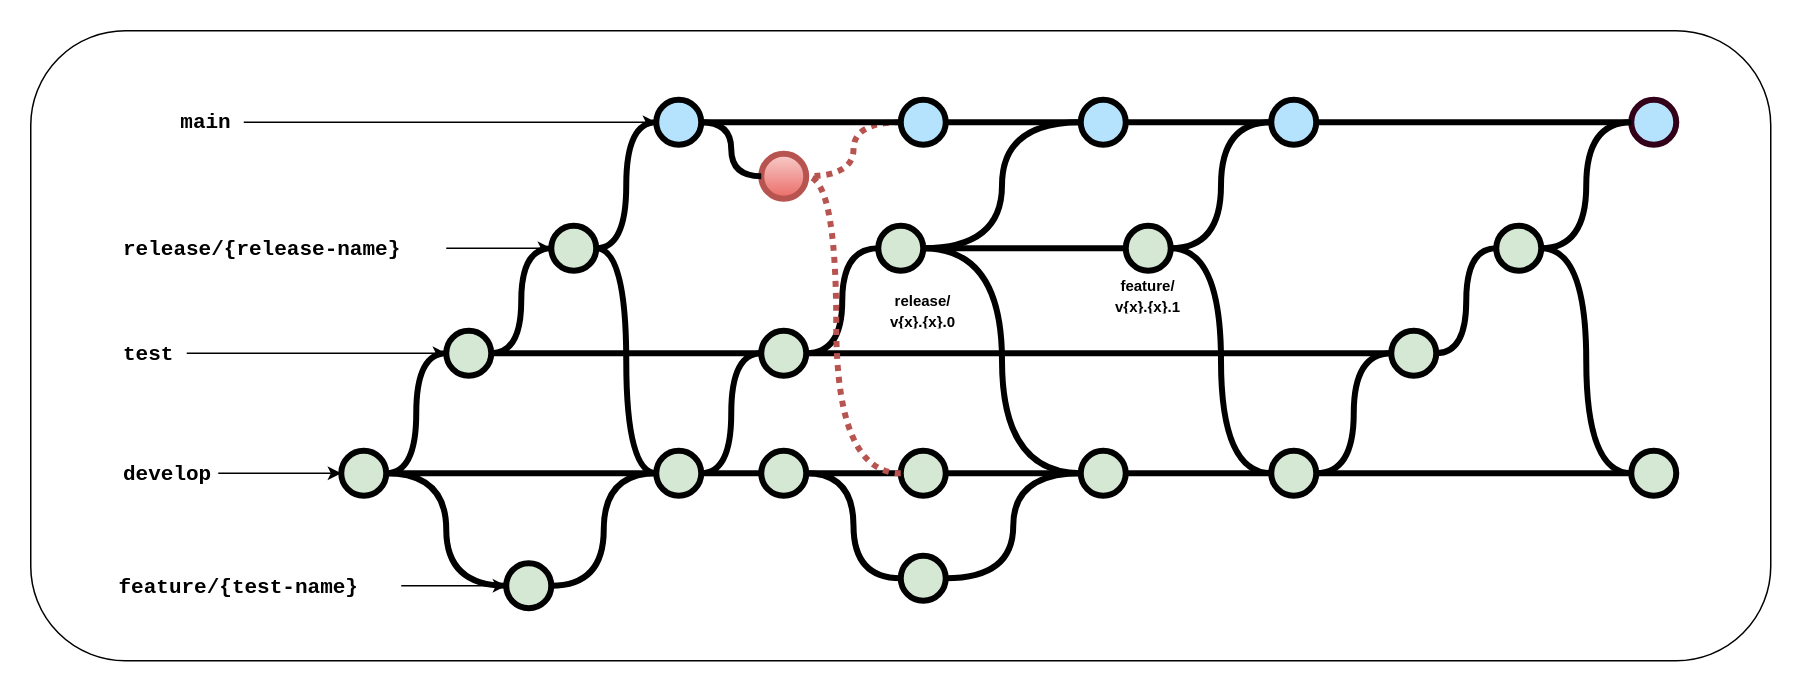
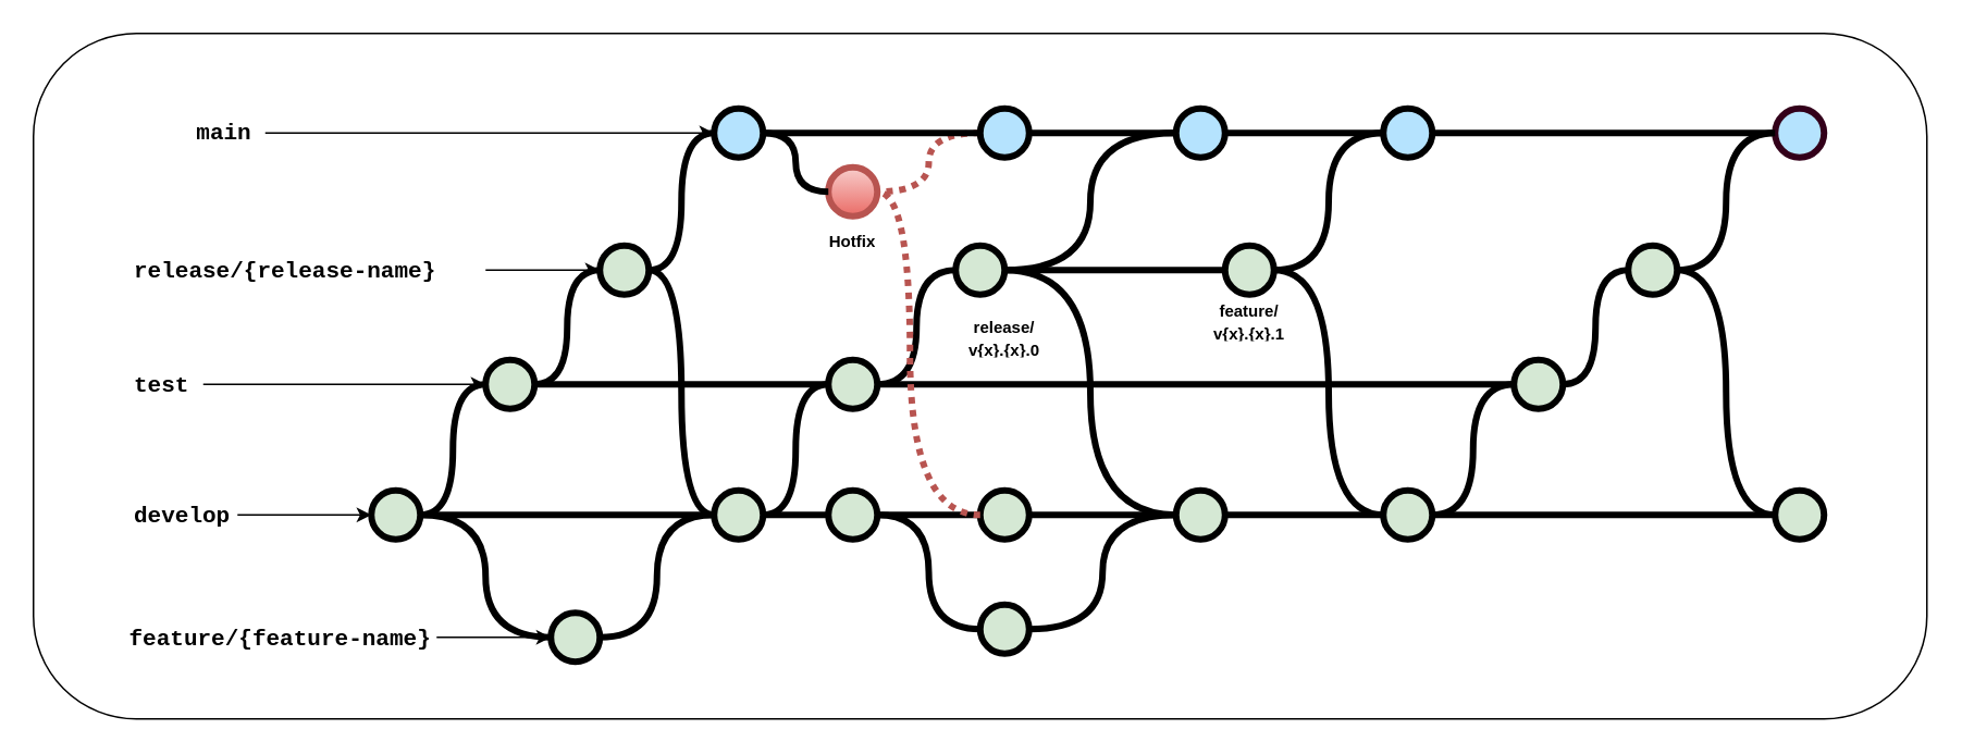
+ <mxCell id="3" value="&lt;font style=&quot;font-size: 10px&quot;&gt;&lt;b&gt;Hotfix&lt;/b&gt;&lt;/font&gt;" style="text;html=1;strokeColor=none;fillColor=none;align=center;verticalAlign=middle;whiteSpace=wrap;overflow=hidden;" parent="1" vertex="1"><mxGeometry x="482" y="132" width="80" height="30" as="geometry" /></mxCell>
- <mxCell id="22" value="feature/{test-name}" style="text;html=1;strokeColor=none;fillColor=none;align=left;verticalAlign=middle;whiteSpace=wrap;overflow=hidden;fontSize=14;fontStyle=1;fontFamily=Courier New;" parent="1" vertex="1"><mxGeometry x="77" y="380" width="190" height="20" as="geometry" /></mxCell>
+ <mxCell id="22" value="feature/{feature-name}" style="text;html=1;strokeColor=none;fillColor=none;align=left;verticalAlign=middle;whiteSpace=wrap;overflow=hidden;fontSize=14;fontStyle=1;fontFamily=Courier New;" parent="1" vertex="1"><mxGeometry x="77" y="380" width="190" height="20" as="geometry" /></mxCell>
